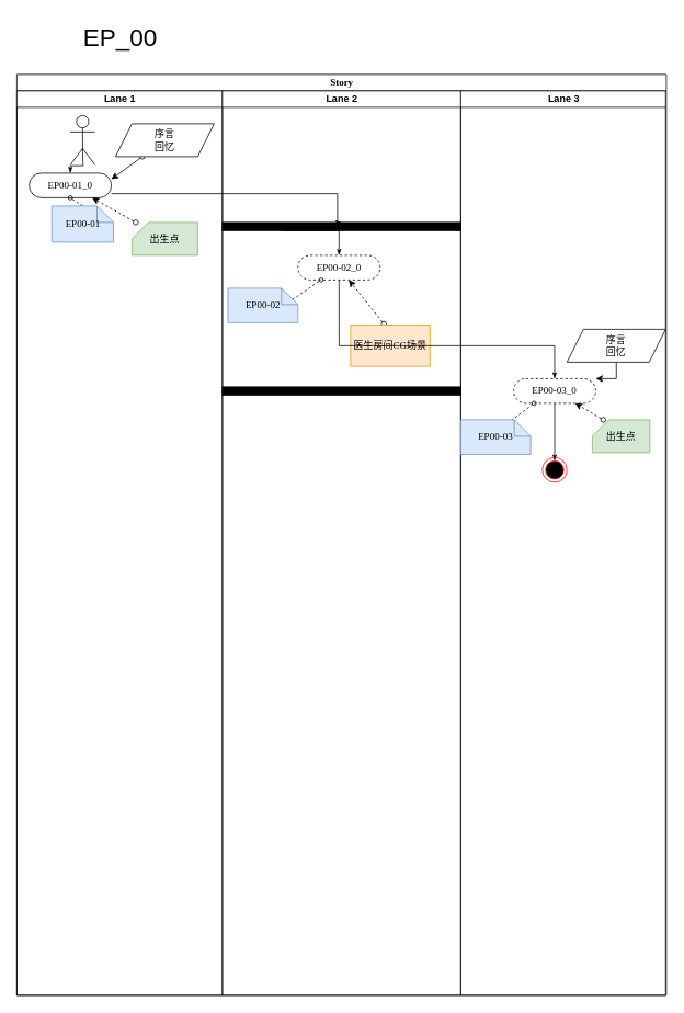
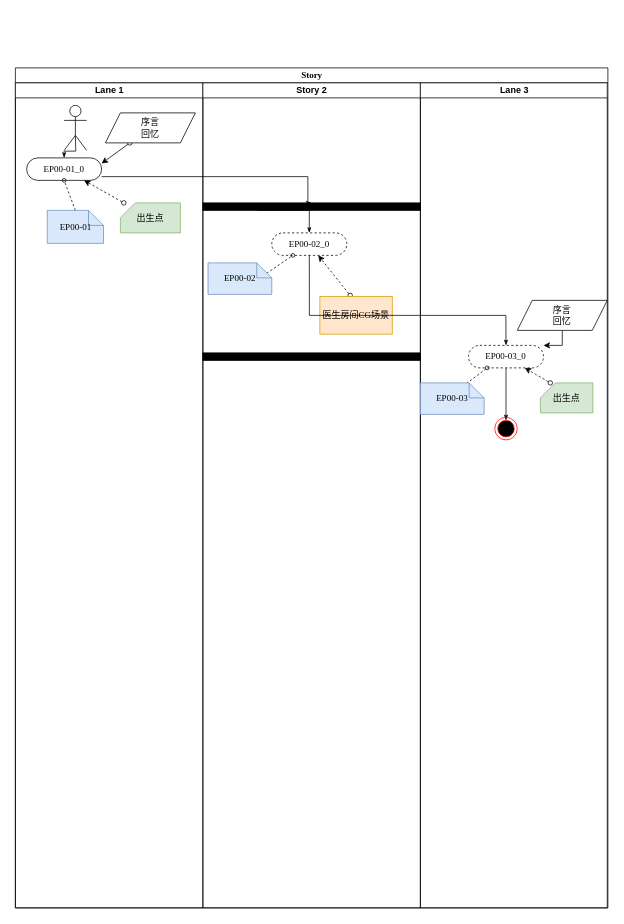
- <mxCell id="41" value="&lt;font style=&quot;font-size: 30px&quot;&gt;EP_00&lt;/font&gt;" style="text;html=1;strokeColor=none;fillColor=none;align=center;verticalAlign=middle;whiteSpace=wrap;rounded=0;" vertex="1" parent="1"><mxGeometry x="41" y="20" width="210" height="50" as="geometry" /></mxCell>
- <mxCell id="13" value="Lane 2" style="swimlane;html=1;startSize=20;" vertex="1" parent="2"><mxGeometry x="250" y="20" width="290" height="1100" as="geometry" /></mxCell>
+ <mxCell id="13" value="Story 2" style="swimlane;html=1;startSize=20;" vertex="1" parent="2"><mxGeometry x="250" y="20" width="290" height="1100" as="geometry" /></mxCell>
- <mxCell id="7" value="EP00-01" style="shape=note;whiteSpace=wrap;html=1;rounded=0;shadow=0;comic=0;labelBackgroundColor=none;strokeWidth=1;fontFamily=Verdana;fontSize=12;align=center;size=20;fillColor=#dae8fc;strokeColor=#6c8ebf;" vertex="1" parent="3"><mxGeometry x="42.5" y="140" width="75" height="44" as="geometry" /></mxCell>
+ <mxCell id="7" value="EP00-01" style="shape=note;whiteSpace=wrap;html=1;rounded=0;shadow=0;comic=0;labelBackgroundColor=none;strokeWidth=1;fontFamily=Verdana;fontSize=12;align=center;size=20;fillColor=#dae8fc;strokeColor=#6c8ebf;" vertex="1" parent="3"><mxGeometry x="42.5" y="170" width="75" height="44" as="geometry" /></mxCell>
